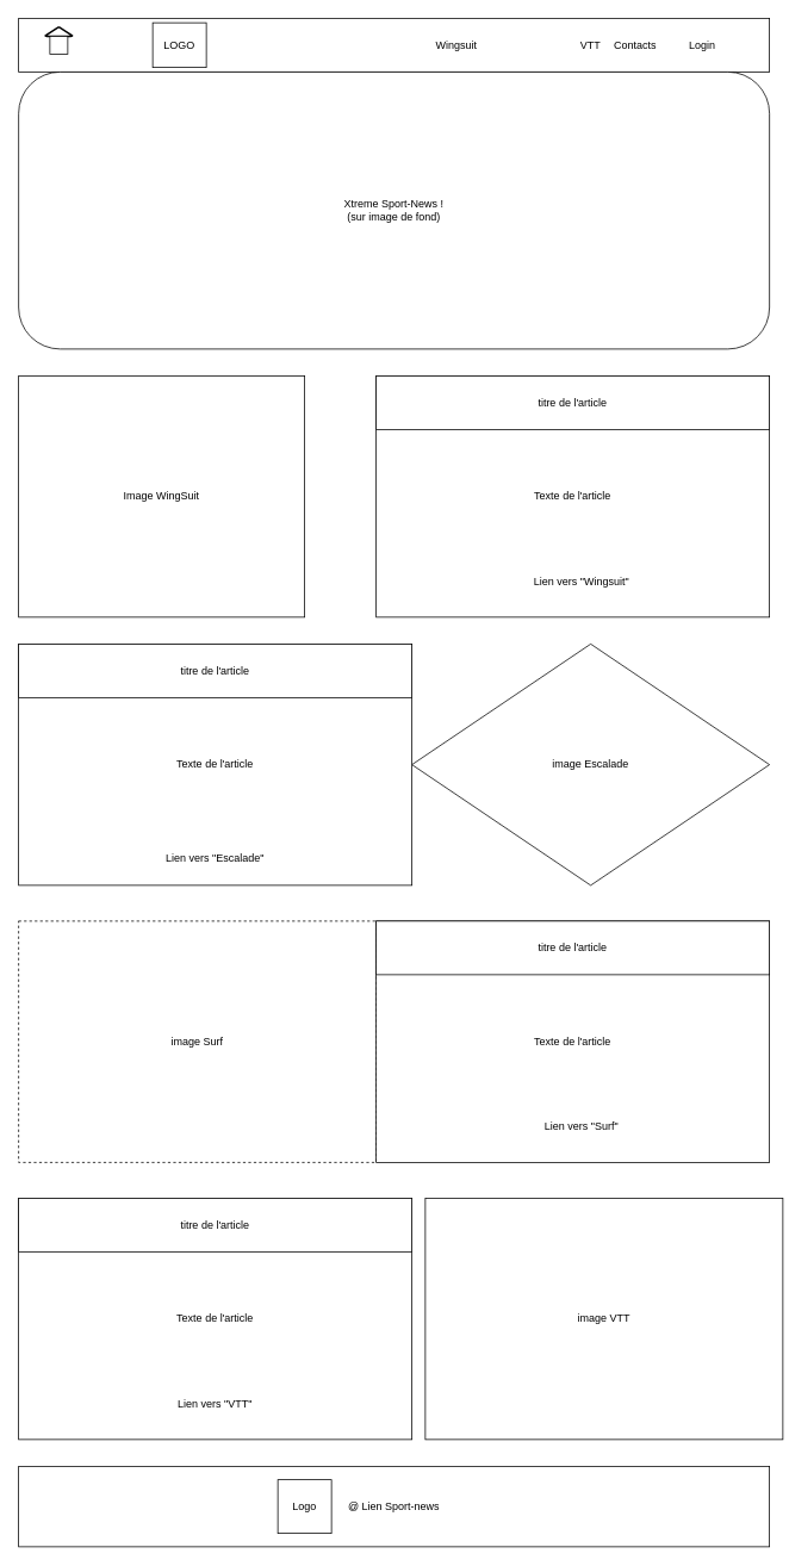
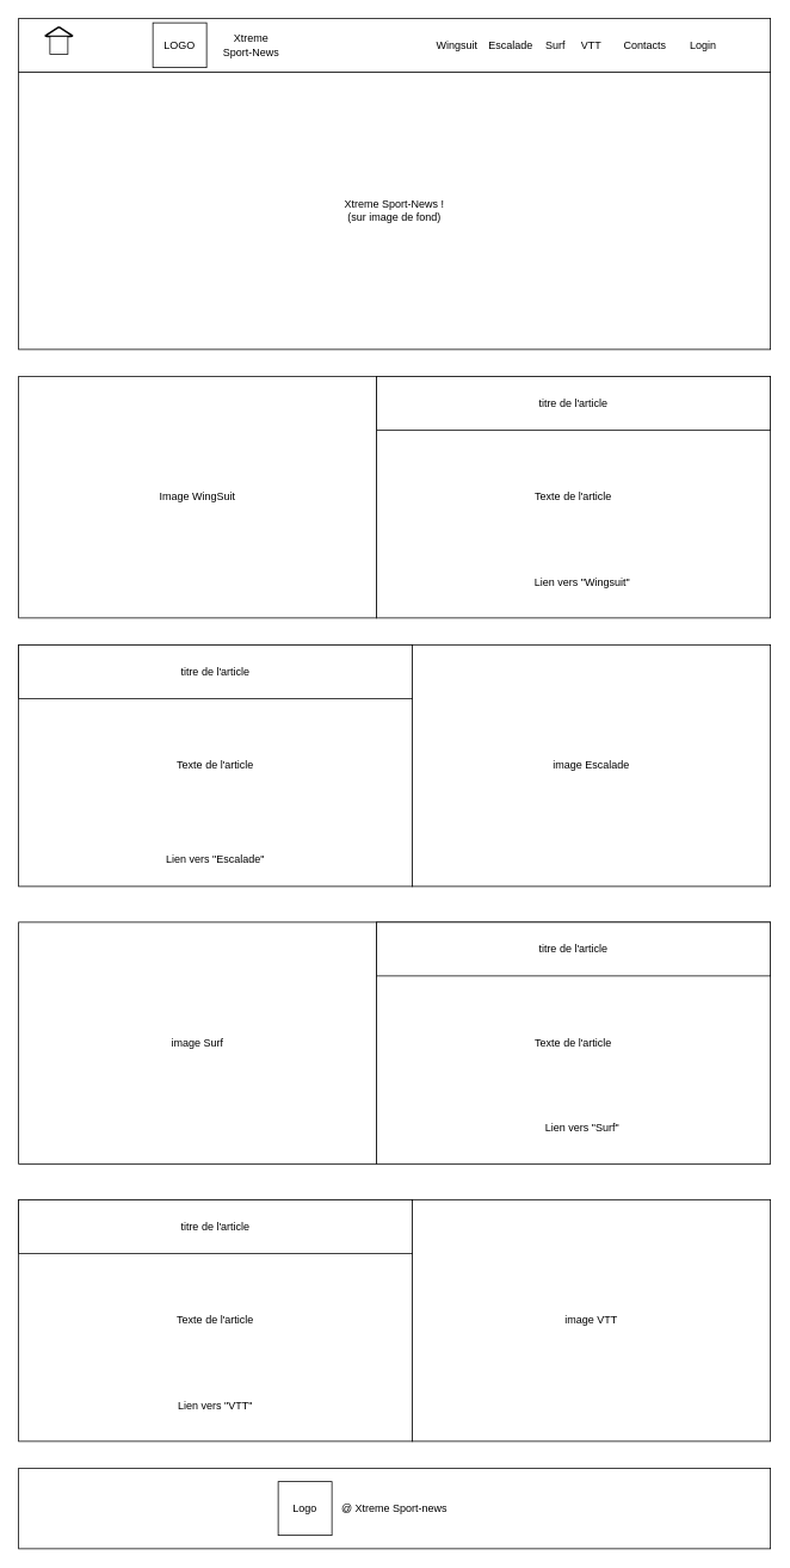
+ <mxCell id="7" value="Xtreme&lt;br&gt;Sport-News" style="text;html=1;strokeColor=none;fillColor=none;align=center;verticalAlign=middle;whiteSpace=wrap;rounded=0;" vertex="1" parent="1"><mxGeometry x="240" y="30" width="80" height="40" as="geometry" /></mxCell>
+ <mxCell id="4" value="Escalade" style="text;html=1;strokeColor=none;fillColor=none;align=center;verticalAlign=middle;whiteSpace=wrap;rounded=0;" vertex="1" parent="1"><mxGeometry x="550" y="40" width="40" height="20" as="geometry" /></mxCell>
+ <mxCell id="11" value="Surf" style="text;html=1;strokeColor=none;fillColor=none;align=center;verticalAlign=middle;whiteSpace=wrap;rounded=0;" vertex="1" parent="1"><mxGeometry x="600" y="40" width="40" height="20" as="geometry" /></mxCell>
- <mxCell id="30" value="Contacts" style="text;html=1;strokeColor=none;fillColor=none;align=center;verticalAlign=middle;whiteSpace=wrap;rounded=0;" vertex="1" parent="1"><mxGeometry x="690" y="40" width="40" height="20" as="geometry" /></mxCell>
+ <mxCell id="30" value="Contacts" style="text;html=1;strokeColor=none;fillColor=none;align=center;verticalAlign=middle;whiteSpace=wrap;rounded=0;" vertex="1" parent="1"><mxGeometry x="700" y="40" width="40" height="20" as="geometry" /></mxCell>
- <mxCell id="12" value="Xtreme Sport-News !&lt;br&gt;(sur image de fond)" style="whiteSpace=wrap;html=1;rounded=1;" vertex="1" parent="1"><mxGeometry y="80" width="840" height="310" as="geometry" x="20" /></mxCell>
+ <mxCell id="12" value="Xtreme Sport-News !&lt;br&gt;(sur image de fond)" style="rounded=0;whiteSpace=wrap;html=1;" vertex="1" parent="1"><mxGeometry y="80" width="840" height="310" as="geometry" x="20" /></mxCell>
- <mxCell id="13" value="Image WingSuit" style="rounded=0;whiteSpace=wrap;html=1;" vertex="1" parent="1"><mxGeometry x="20" y="420" width="320" height="270" as="geometry" /></mxCell>
+ <mxCell id="13" value="Image WingSuit" style="rounded=0;whiteSpace=wrap;html=1;" vertex="1" parent="1"><mxGeometry y="420" width="400" height="270" as="geometry" x="20" /></mxCell>
- <mxCell id="14" value="image Escalade" style="rhombus;whiteSpace=wrap;html=1;" vertex="1" parent="1"><mxGeometry x="460" y="720" width="400" height="270" as="geometry" /></mxCell>
+ <mxCell id="14" value="image Escalade" style="rounded=0;whiteSpace=wrap;html=1;" vertex="1" parent="1"><mxGeometry x="460" y="720" width="400" height="270" as="geometry" /></mxCell>
- <mxCell id="15" value="image Surf" style="rounded=0;whiteSpace=wrap;html=1;dashed=1;" vertex="1" parent="1"><mxGeometry y="1030" width="400" height="270" as="geometry" x="20" /></mxCell>
+ <mxCell id="15" value="image Surf" style="rounded=0;whiteSpace=wrap;html=1;" vertex="1" parent="1"><mxGeometry y="1030" width="400" height="270" as="geometry" x="20" /></mxCell>
- <mxCell id="16" value="image VTT" style="rounded=0;whiteSpace=wrap;html=1;" vertex="1" parent="1"><mxGeometry x="475" y="1340" width="400" height="270" as="geometry" /></mxCell>
+ <mxCell id="16" value="image VTT" style="rounded=0;whiteSpace=wrap;html=1;" vertex="1" parent="1"><mxGeometry x="460" y="1340" width="400" height="270" as="geometry" /></mxCell>
- <mxCell id="29" value="@ Lien Sport-news" style="rounded=0;whiteSpace=wrap;html=1;" vertex="1" parent="1"><mxGeometry y="1640" width="840" height="90" as="geometry" x="20" /></mxCell>
+ <mxCell id="29" value="@ Xtreme Sport-news" style="rounded=0;whiteSpace=wrap;html=1;" vertex="1" parent="1"><mxGeometry y="1640" width="840" height="90" as="geometry" x="20" /></mxCell>
